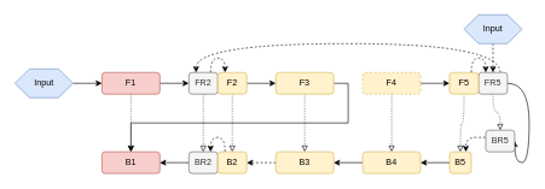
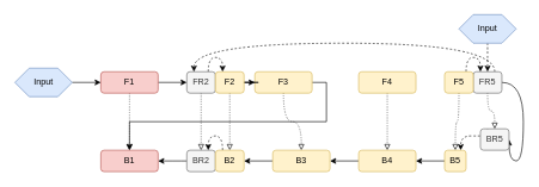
- <mxCell id="12" value="F3" style="rounded=1;whiteSpace=wrap;html=1;shadow=0;sketch=0;glass=0;fillColor=#fff2cc;strokeColor=#d6b656;" parent="1" vertex="1"><mxGeometry x="380" y="100" width="80" height="30" as="geometry" /></mxCell>
+ <mxCell id="12" value="F3" style="rounded=1;whiteSpace=wrap;html=1;shadow=0;sketch=0;glass=0;fillColor=#fff2cc;strokeColor=#d6b656;" parent="1" vertex="1"><mxGeometry x="355" y="100" width="80" height="30" as="geometry" /></mxCell>
- <mxCell id="19" value="F4" style="rounded=1;whiteSpace=wrap;html=1;shadow=0;sketch=0;glass=0;fillColor=#fff2cc;strokeColor=#d6b656;dashed=1;" parent="1" vertex="1"><mxGeometry x="500" y="100" width="80" height="30" as="geometry" /></mxCell>
+ <mxCell id="19" value="F4" style="rounded=1;whiteSpace=wrap;html=1;shadow=0;sketch=0;glass=0;fillColor=#fff2cc;strokeColor=#d6b656;" parent="1" vertex="1"><mxGeometry x="500" y="100" width="80" height="30" as="geometry" /></mxCell>
- <mxCell id="18" style="edgeStyle=orthogonalEdgeStyle;rounded=0;orthogonalLoop=1;jettySize=auto;html=1;exitX=1;exitY=0.5;exitDx=0;exitDy=0;entryX=0;entryY=0.5;entryDx=0;entryDy=0;" edge="1" parent="1" source="19" target="25"><mxGeometry relative="1" as="geometry" /></mxCell>
- <mxCell id="37" style="edgeStyle=orthogonalEdgeStyle;rounded=0;orthogonalLoop=1;jettySize=auto;html=1;exitX=0;exitY=0.5;exitDx=0;exitDy=0;entryX=1;entryY=0.5;entryDx=0;entryDy=0;dashed=1;" edge="1" parent="1" source="38" target="36"><mxGeometry relative="1" as="geometry" /></mxCell>
+ <mxCell id="37" style="edgeStyle=orthogonalEdgeStyle;rounded=0;orthogonalLoop=1;jettySize=auto;html=1;exitX=0;exitY=0.5;exitDx=0;exitDy=0;entryX=1;entryY=0.5;entryDx=0;entryDy=0;" edge="1" parent="1" source="38" target="36"><mxGeometry relative="1" as="geometry" /></mxCell>
